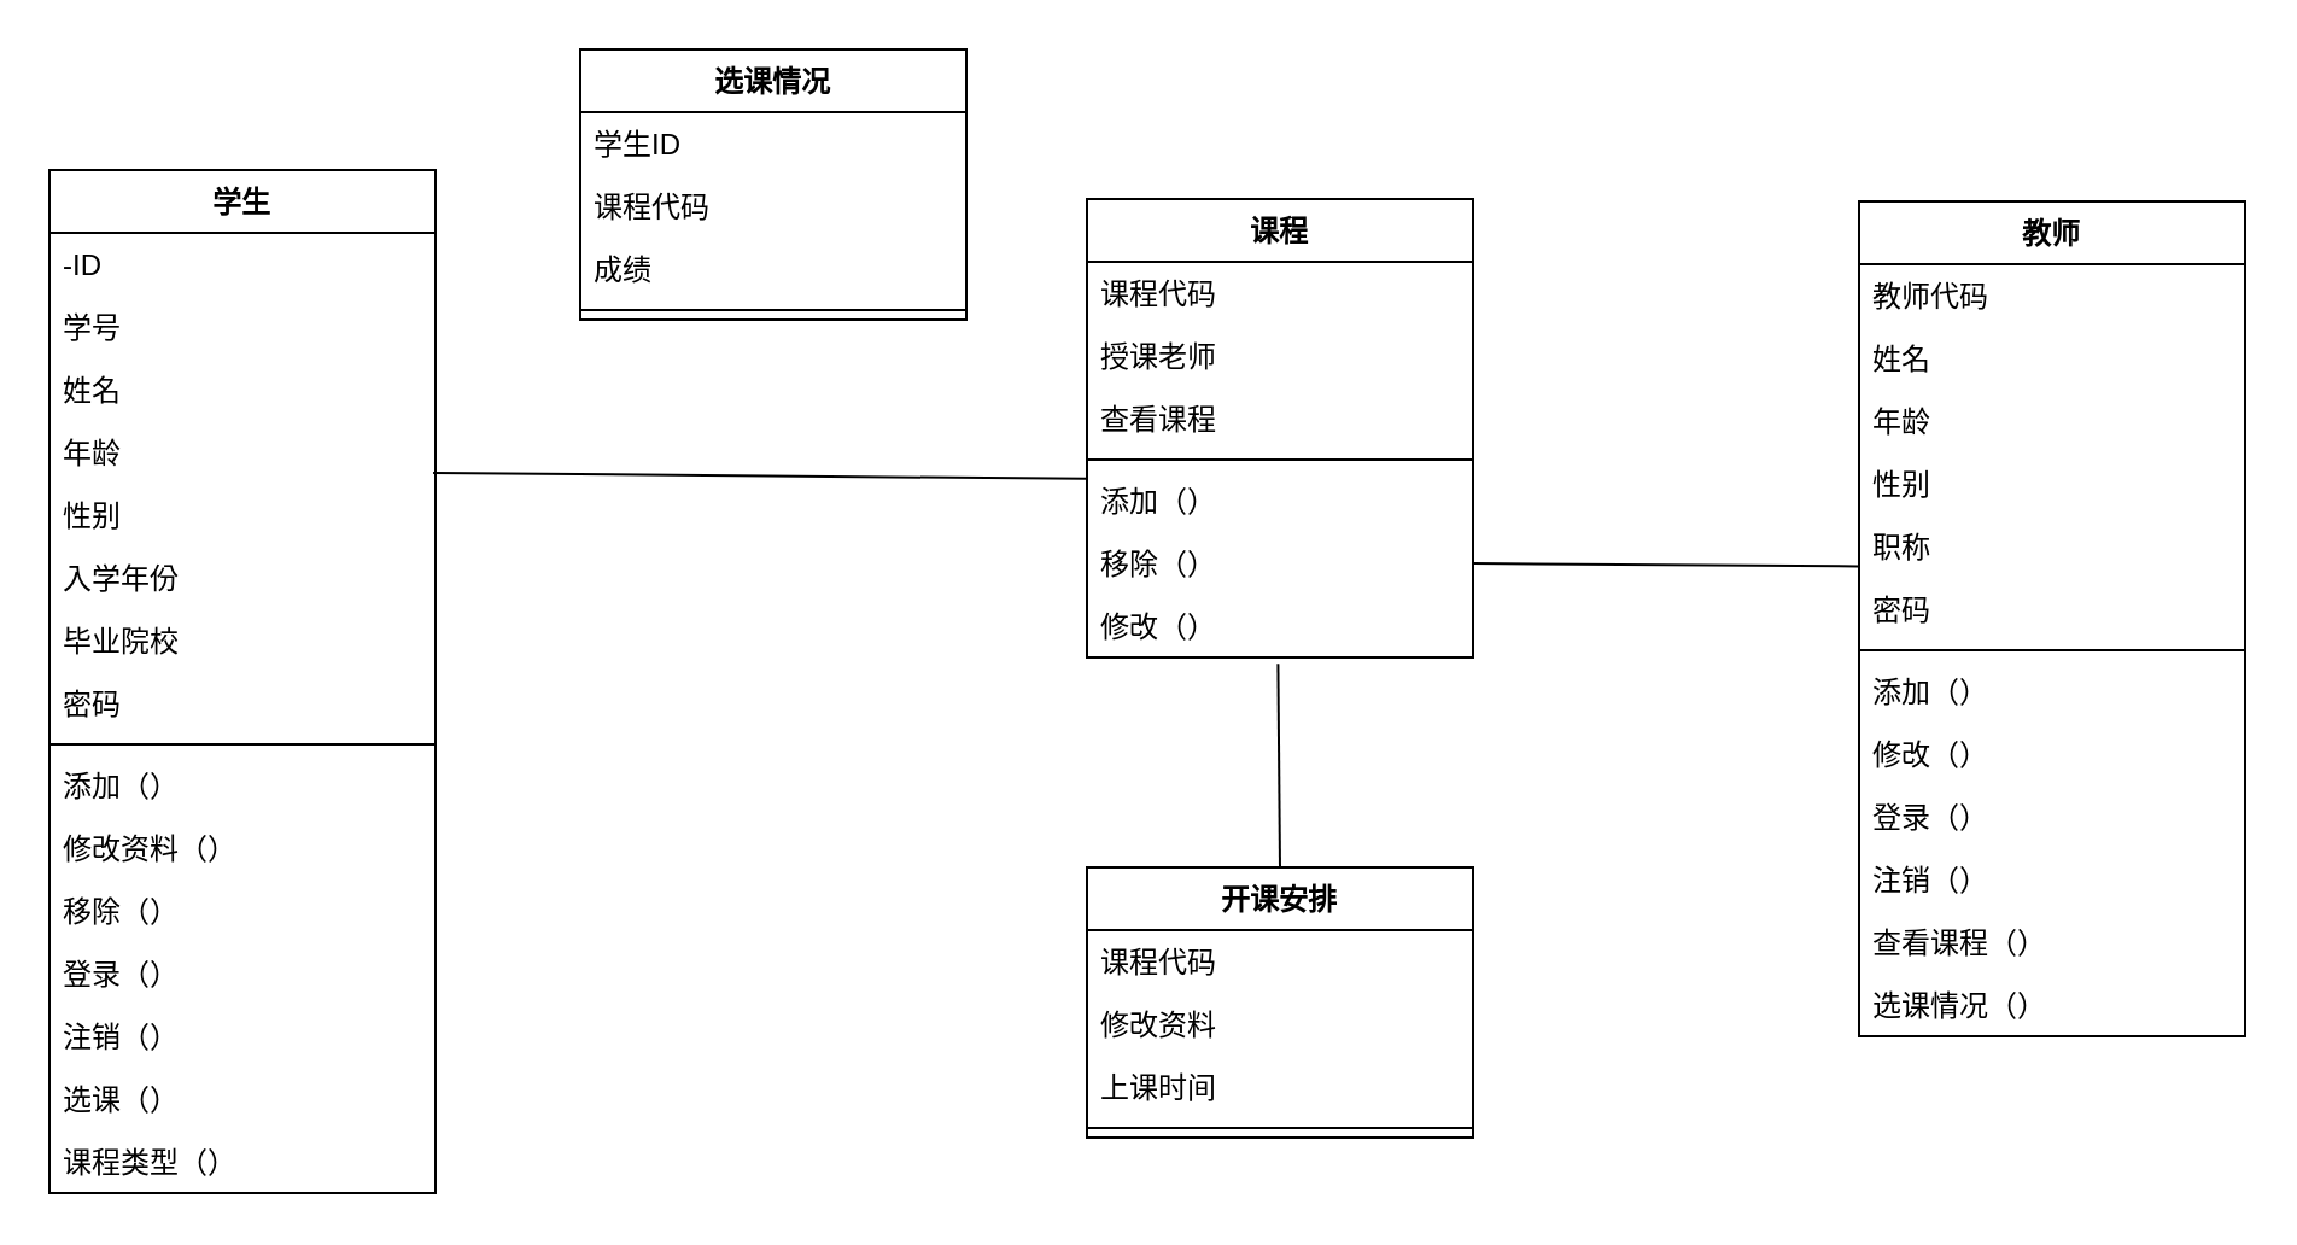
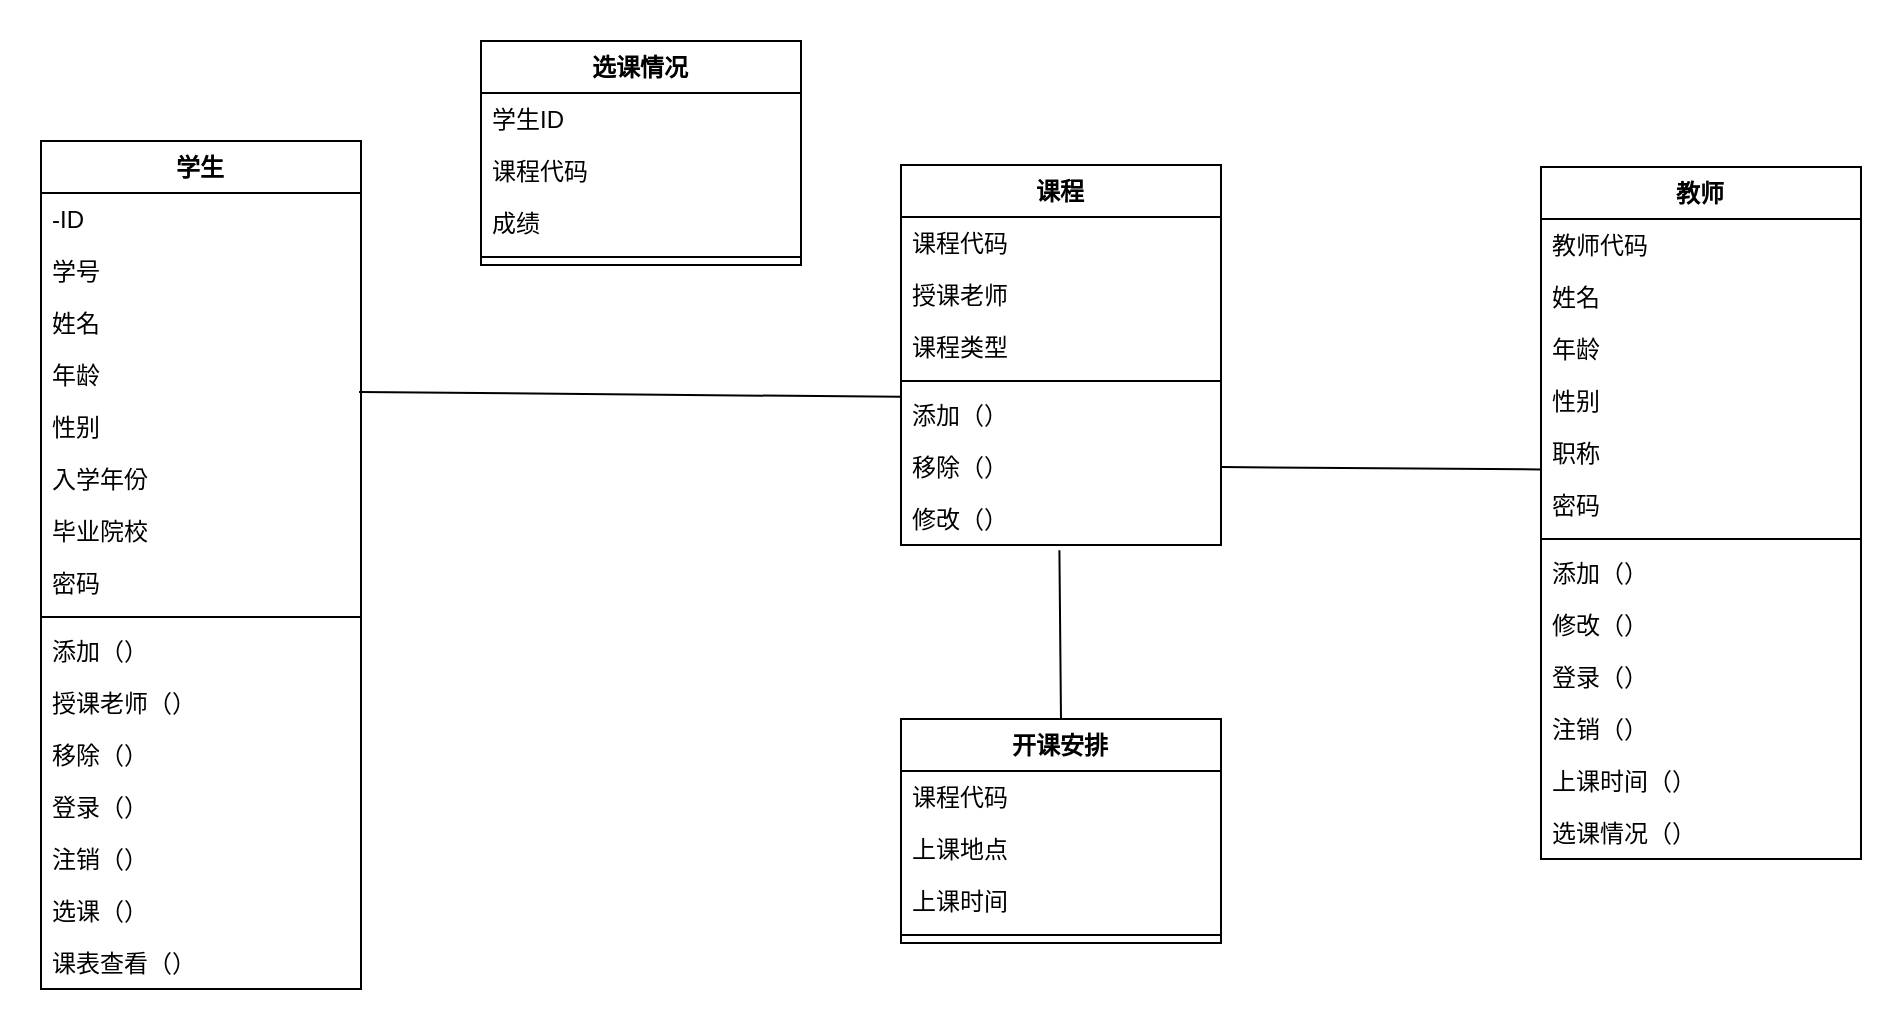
- <mxCell id="27" value="查看课程" style="text;strokeColor=none;fillColor=none;align=left;verticalAlign=top;spacingLeft=4;spacingRight=4;overflow=hidden;rotatable=0;points=[[0,0.5],[1,0.5]];portConstraint=eastwest;" vertex="1" parent="24"><mxGeometry y="78" width="160" height="26" as="geometry" /></mxCell>
+ <mxCell id="27" value="课程类型" style="text;strokeColor=none;fillColor=none;align=left;verticalAlign=top;spacingLeft=4;spacingRight=4;overflow=hidden;rotatable=0;points=[[0,0.5],[1,0.5]];portConstraint=eastwest;" vertex="1" parent="24"><mxGeometry y="78" width="160" height="26" as="geometry" /></mxCell>
- <mxCell id="13" value="修改资料（）" style="text;strokeColor=none;fillColor=none;align=left;verticalAlign=top;spacingLeft=4;spacingRight=4;overflow=hidden;rotatable=0;points=[[0,0.5],[1,0.5]];portConstraint=eastwest;" vertex="1" parent="2"><mxGeometry y="268" width="160" height="26" as="geometry" /></mxCell>
+ <mxCell id="13" value="授课老师（）" style="text;strokeColor=none;fillColor=none;align=left;verticalAlign=top;spacingLeft=4;spacingRight=4;overflow=hidden;rotatable=0;points=[[0,0.5],[1,0.5]];portConstraint=eastwest;" vertex="1" parent="2"><mxGeometry y="268" width="160" height="26" as="geometry" /></mxCell>
- <mxCell id="51" value="查看课程（）" style="text;strokeColor=none;fillColor=none;align=left;verticalAlign=top;spacingLeft=4;spacingRight=4;overflow=hidden;rotatable=0;points=[[0,0.5],[1,0.5]];portConstraint=eastwest;" vertex="1" parent="39"><mxGeometry y="294" width="160" height="26" as="geometry" /></mxCell>
+ <mxCell id="51" value="上课时间（）" style="text;strokeColor=none;fillColor=none;align=left;verticalAlign=top;spacingLeft=4;spacingRight=4;overflow=hidden;rotatable=0;points=[[0,0.5],[1,0.5]];portConstraint=eastwest;" vertex="1" parent="39"><mxGeometry y="294" width="160" height="26" as="geometry" /></mxCell>
- <mxCell id="35" value="修改资料" style="text;strokeColor=none;fillColor=none;align=left;verticalAlign=top;spacingLeft=4;spacingRight=4;overflow=hidden;rotatable=0;points=[[0,0.5],[1,0.5]];portConstraint=eastwest;" vertex="1" parent="33"><mxGeometry y="52" width="160" height="26" as="geometry" /></mxCell>
+ <mxCell id="35" value="上课地点" style="text;strokeColor=none;fillColor=none;align=left;verticalAlign=top;spacingLeft=4;spacingRight=4;overflow=hidden;rotatable=0;points=[[0,0.5],[1,0.5]];portConstraint=eastwest;" vertex="1" parent="33"><mxGeometry y="52" width="160" height="26" as="geometry" /></mxCell>
- <mxCell id="18" value="课程类型（）" style="text;strokeColor=none;fillColor=none;align=left;verticalAlign=top;spacingLeft=4;spacingRight=4;overflow=hidden;rotatable=0;points=[[0,0.5],[1,0.5]];portConstraint=eastwest;" vertex="1" parent="2"><mxGeometry y="398" width="160" height="26" as="geometry" /></mxCell>
+ <mxCell id="18" value="课表查看（）" style="text;strokeColor=none;fillColor=none;align=left;verticalAlign=top;spacingLeft=4;spacingRight=4;overflow=hidden;rotatable=0;points=[[0,0.5],[1,0.5]];portConstraint=eastwest;" vertex="1" parent="2"><mxGeometry y="398" width="160" height="26" as="geometry" /></mxCell>
